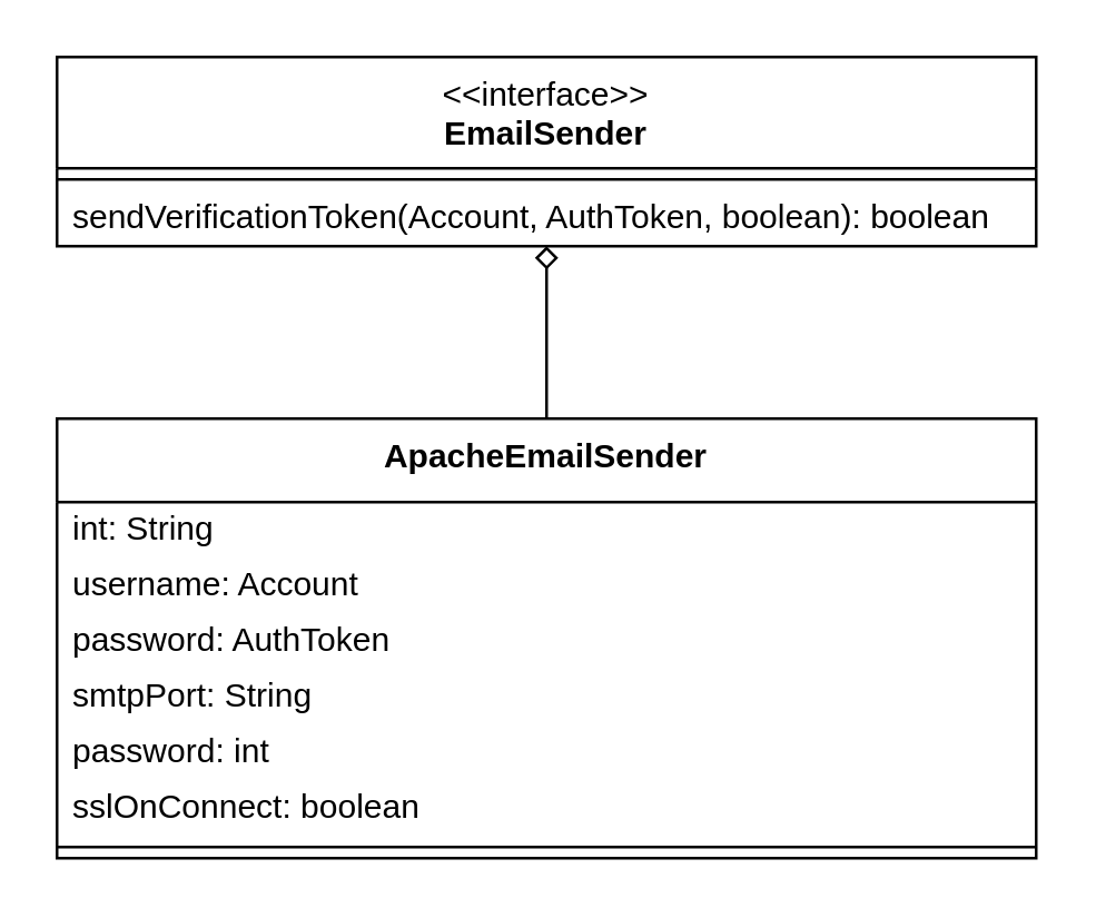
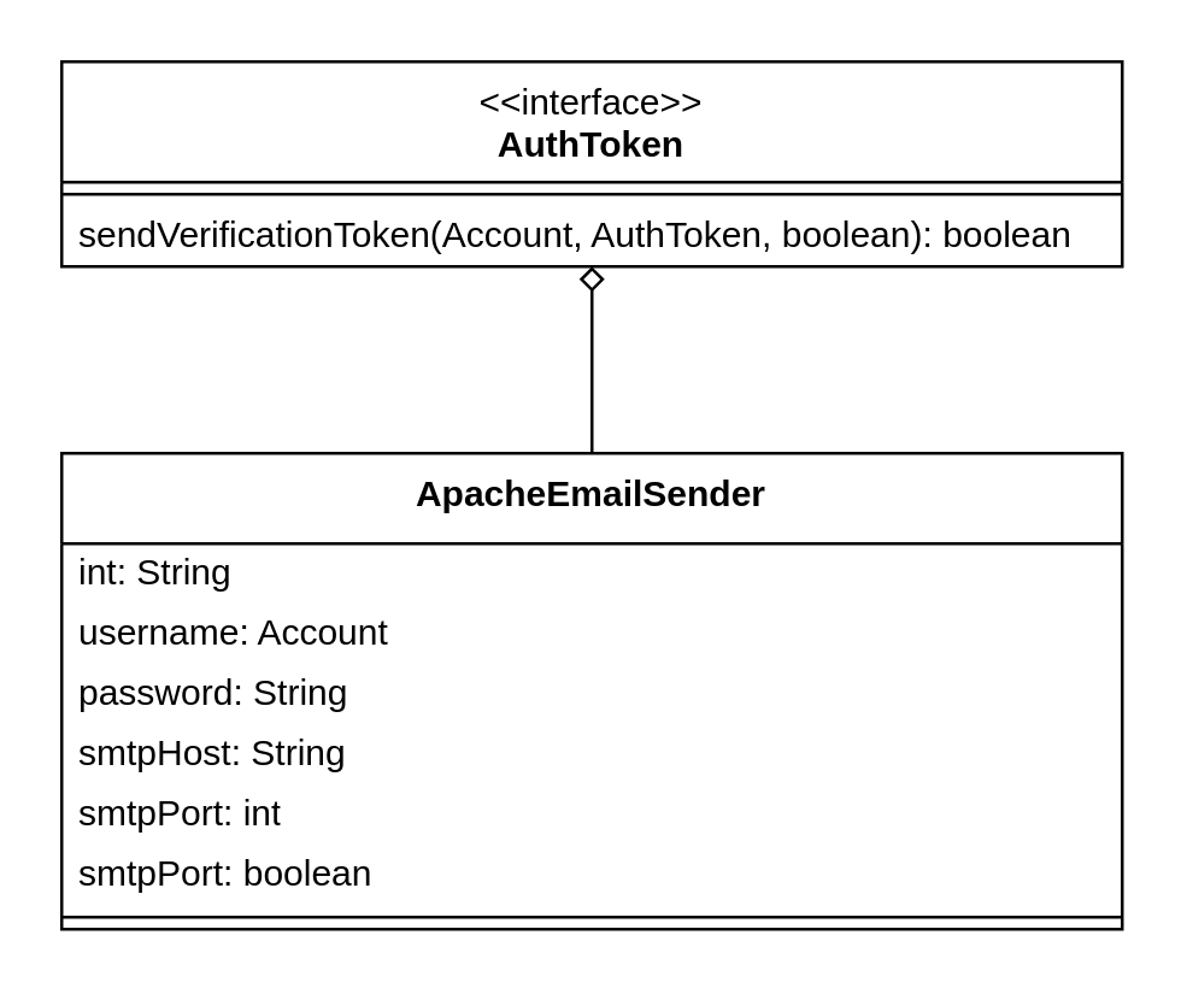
- <mxCell id="2" value="&lt;div&gt;&amp;lt;&amp;lt;interface&amp;gt;&amp;gt;&lt;/div&gt;&lt;div&gt;&lt;b&gt;EmailSender&lt;/b&gt;&lt;/div&gt;&lt;div&gt;&lt;br&gt;&lt;/div&gt;" style="swimlane;fontStyle=0;align=center;verticalAlign=top;childLayout=stackLayout;horizontal=1;startSize=40;horizontalStack=0;resizeParent=1;resizeParentMax=0;resizeLast=0;collapsible=0;marginBottom=0;html=1;whiteSpace=wrap;" vertex="1" parent="1"><mxGeometry x="20" y="20" width="352" height="68" as="geometry" /></mxCell>
+ <mxCell id="2" value="&lt;div&gt;&amp;lt;&amp;lt;interface&amp;gt;&amp;gt;&lt;/div&gt;&lt;div&gt;&lt;b&gt;AuthToken&lt;/b&gt;&lt;/div&gt;&lt;div&gt;&lt;br&gt;&lt;/div&gt;" style="swimlane;fontStyle=0;align=center;verticalAlign=top;childLayout=stackLayout;horizontal=1;startSize=40;horizontalStack=0;resizeParent=1;resizeParentMax=0;resizeLast=0;collapsible=0;marginBottom=0;html=1;whiteSpace=wrap;" vertex="1" parent="1"><mxGeometry x="20" y="20" width="352" height="68" as="geometry" /></mxCell>
- <mxCell id="9" value="password: AuthToken" style="text;html=1;strokeColor=none;fillColor=none;align=left;verticalAlign=middle;spacingLeft=4;spacingRight=4;overflow=hidden;rotatable=0;points=[[0,0.5],[1,0.5]];portConstraint=eastwest;whiteSpace=wrap;" vertex="1" parent="6"><mxGeometry y="70" width="352" height="20" as="geometry" /></mxCell>
+ <mxCell id="9" value="password: String" style="text;html=1;strokeColor=none;fillColor=none;align=left;verticalAlign=middle;spacingLeft=4;spacingRight=4;overflow=hidden;rotatable=0;points=[[0,0.5],[1,0.5]];portConstraint=eastwest;whiteSpace=wrap;" vertex="1" parent="6"><mxGeometry y="70" width="352" height="20" as="geometry" /></mxCell>
- <mxCell id="10" value="smtpPort: String" style="text;html=1;strokeColor=none;fillColor=none;align=left;verticalAlign=middle;spacingLeft=4;spacingRight=4;overflow=hidden;rotatable=0;points=[[0,0.5],[1,0.5]];portConstraint=eastwest;whiteSpace=wrap;" vertex="1" parent="6"><mxGeometry y="90" width="352" height="20" as="geometry" /></mxCell>
+ <mxCell id="10" value="smtpHost: String" style="text;html=1;strokeColor=none;fillColor=none;align=left;verticalAlign=middle;spacingLeft=4;spacingRight=4;overflow=hidden;rotatable=0;points=[[0,0.5],[1,0.5]];portConstraint=eastwest;whiteSpace=wrap;" vertex="1" parent="6"><mxGeometry y="90" width="352" height="20" as="geometry" /></mxCell>
- <mxCell id="11" value="password: int" style="text;html=1;strokeColor=none;fillColor=none;align=left;verticalAlign=middle;spacingLeft=4;spacingRight=4;overflow=hidden;rotatable=0;points=[[0,0.5],[1,0.5]];portConstraint=eastwest;whiteSpace=wrap;" vertex="1" parent="6"><mxGeometry y="110" width="352" height="20" as="geometry" /></mxCell>
+ <mxCell id="11" value="smtpPort: int" style="text;html=1;strokeColor=none;fillColor=none;align=left;verticalAlign=middle;spacingLeft=4;spacingRight=4;overflow=hidden;rotatable=0;points=[[0,0.5],[1,0.5]];portConstraint=eastwest;whiteSpace=wrap;" vertex="1" parent="6"><mxGeometry y="110" width="352" height="20" as="geometry" /></mxCell>
- <mxCell id="12" value="sslOnConnect: boolean" style="text;html=1;strokeColor=none;fillColor=none;align=left;verticalAlign=middle;spacingLeft=4;spacingRight=4;overflow=hidden;rotatable=0;points=[[0,0.5],[1,0.5]];portConstraint=eastwest;whiteSpace=wrap;" vertex="1" parent="6"><mxGeometry y="130" width="352" height="20" as="geometry" /></mxCell>
+ <mxCell id="12" value="smtpPort: boolean" style="text;html=1;strokeColor=none;fillColor=none;align=left;verticalAlign=middle;spacingLeft=4;spacingRight=4;overflow=hidden;rotatable=0;points=[[0,0.5],[1,0.5]];portConstraint=eastwest;whiteSpace=wrap;" vertex="1" parent="6"><mxGeometry y="130" width="352" height="20" as="geometry" /></mxCell>
